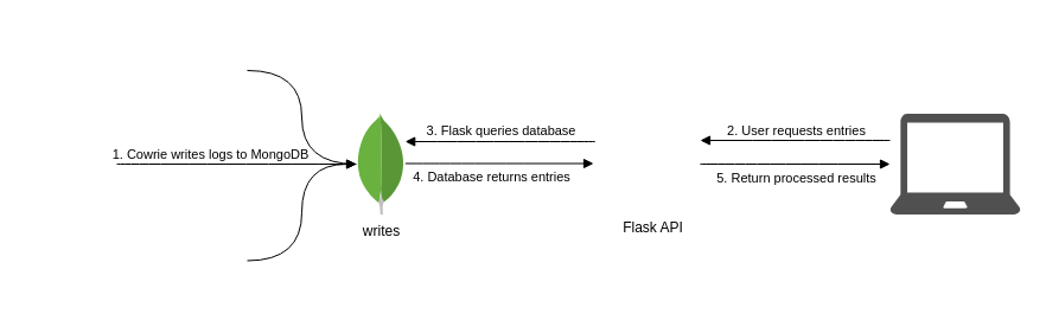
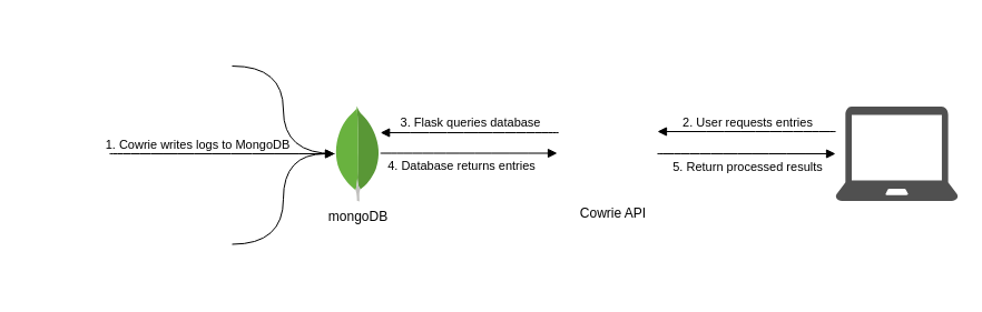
- <mxCell id="18" value="Flask API" style="shape=image;html=1;verticalAlign=top;verticalLabelPosition=bottom;labelBackgroundColor=#ffffff;imageAspect=0;aspect=fixed;image=https://cdn4.iconfinder.com/data/icons/logos-brands-5/24/flask-128.png" vertex="1" parent="1"><mxGeometry x="510" y="98" width="80" height="80" as="geometry" /></mxCell>
+ <mxCell id="18" value="Cowrie API" style="shape=image;html=1;verticalAlign=top;verticalLabelPosition=bottom;labelBackgroundColor=#ffffff;imageAspect=0;aspect=fixed;image=https://cdn4.iconfinder.com/data/icons/logos-brands-5/24/flask-128.png" vertex="1" parent="1"><mxGeometry x="510" y="98" width="80" height="80" as="geometry" /></mxCell>
- <mxCell id="15" value="writes" style="dashed=0;outlineConnect=0;html=1;align=center;labelPosition=center;verticalLabelPosition=bottom;verticalAlign=top;shape=mxgraph.weblogos.mongodb" vertex="1" parent="1"><mxGeometry x="300" y="94.9" width="41.2" height="86.2" as="geometry" /></mxCell>
+ <mxCell id="15" value="mongoDB" style="dashed=0;outlineConnect=0;html=1;align=center;labelPosition=center;verticalLabelPosition=bottom;verticalAlign=top;shape=mxgraph.weblogos.mongodb" vertex="1" parent="1"><mxGeometry x="300" y="94.9" width="41.2" height="86.2" as="geometry" /></mxCell>
